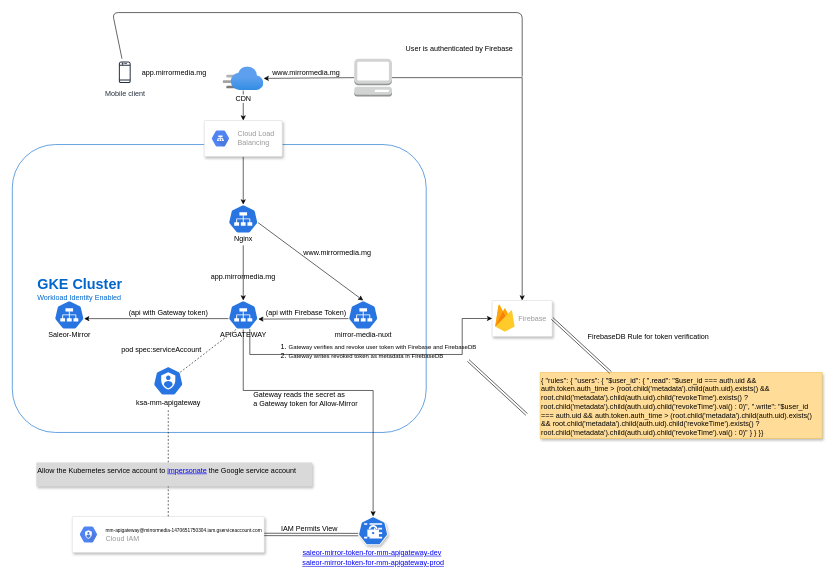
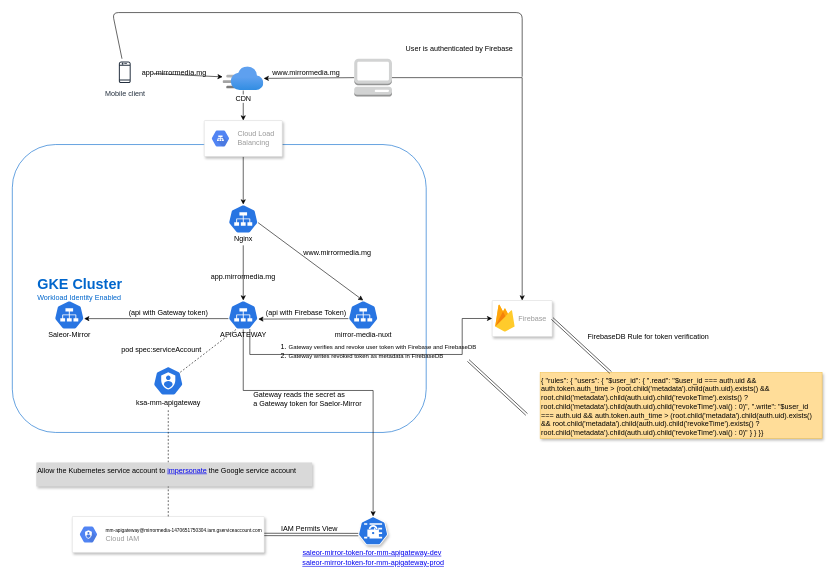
+ <mxCell id="26" value="" style="endArrow=classic;html=1;entryX=-0.004;entryY=0.431;entryDx=0;entryDy=0;entryPerimeter=0;" parent="1" source="20" target="25" edge="1"><mxGeometry width="50" height="50" relative="1" as="geometry"><mxPoint x="390" y="220" as="sourcePoint" /><mxPoint x="440" y="170" as="targetPoint" /></mxGeometry></mxCell>
- <mxCell id="49" value="Gateway reads the secret as&lt;br&gt;a Gateway token for Allow-Mirror" style="text;html=1;align=left;verticalAlign=middle;resizable=0;points=[];autosize=1;" vertex="1" parent="1"><mxGeometry x="420" y="650" width="200" height="30" as="geometry" /></mxCell>
+ <mxCell id="49" value="Gateway reads the secret as&lt;br&gt;a Gateway token for Saelor-Mirror" style="text;html=1;align=left;verticalAlign=middle;resizable=0;points=[];autosize=1;" vertex="1" parent="1"><mxGeometry x="420" y="650" width="200" height="30" as="geometry" /></mxCell>
